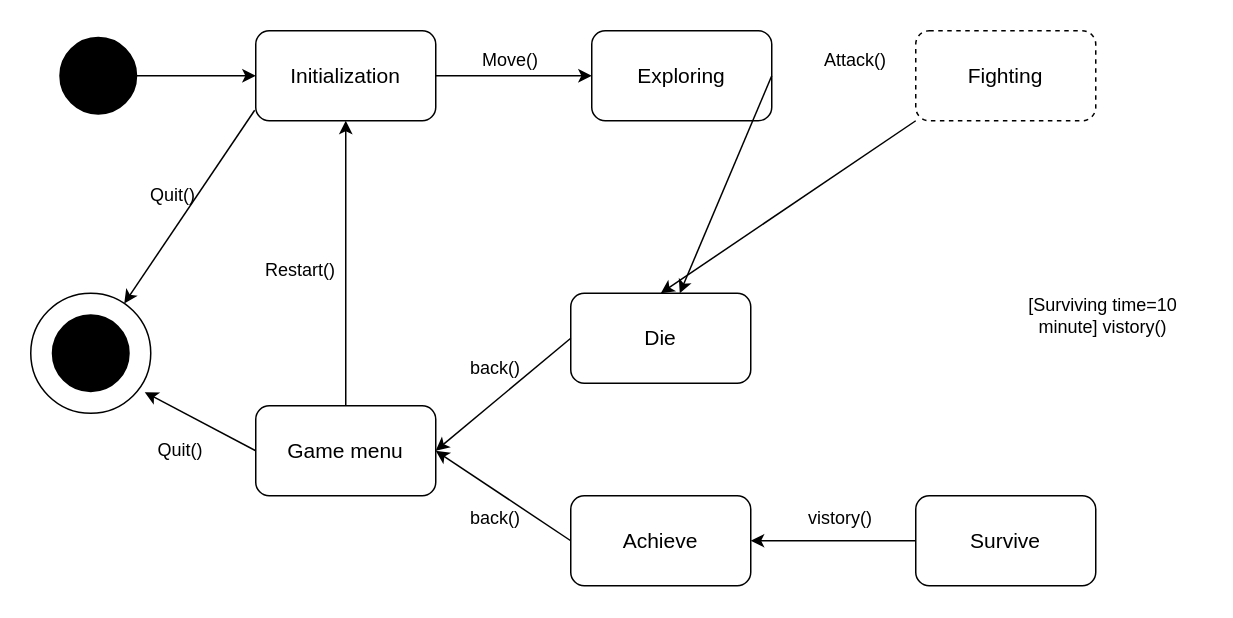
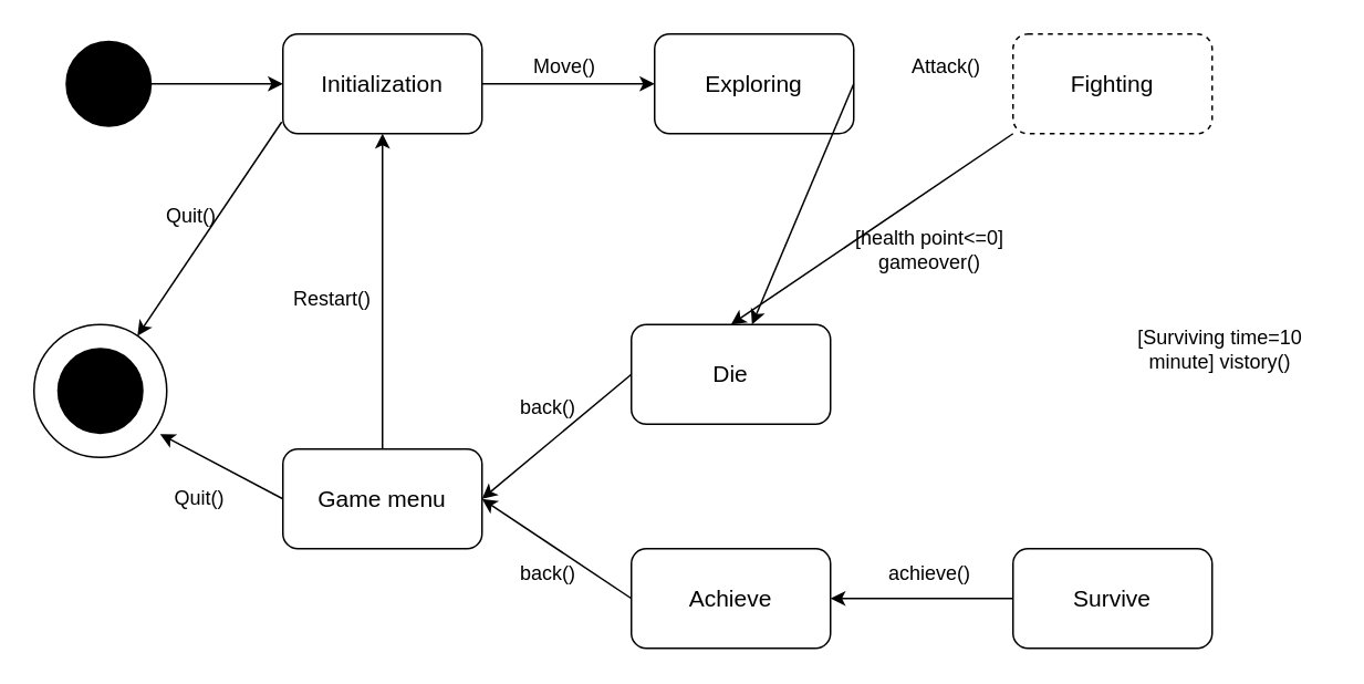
+ <mxCell id="17" value="[health point&amp;lt;=0] gameover()" style="text;html=1;align=center;verticalAlign=middle;whiteSpace=wrap;rounded=0;" vertex="1" parent="1"><mxGeometry x="490" y="135" width="140" height="30" as="geometry" /></mxCell>
- <mxCell id="22" value="vistory()" style="text;html=1;align=center;verticalAlign=middle;whiteSpace=wrap;rounded=0;" vertex="1" parent="1"><mxGeometry x="530" y="330" width="60" height="30" as="geometry" /></mxCell>
+ <mxCell id="22" value="achieve()" style="text;html=1;align=center;verticalAlign=middle;whiteSpace=wrap;rounded=0;" vertex="1" parent="1"><mxGeometry x="530" y="330" width="60" height="30" as="geometry" /></mxCell>
